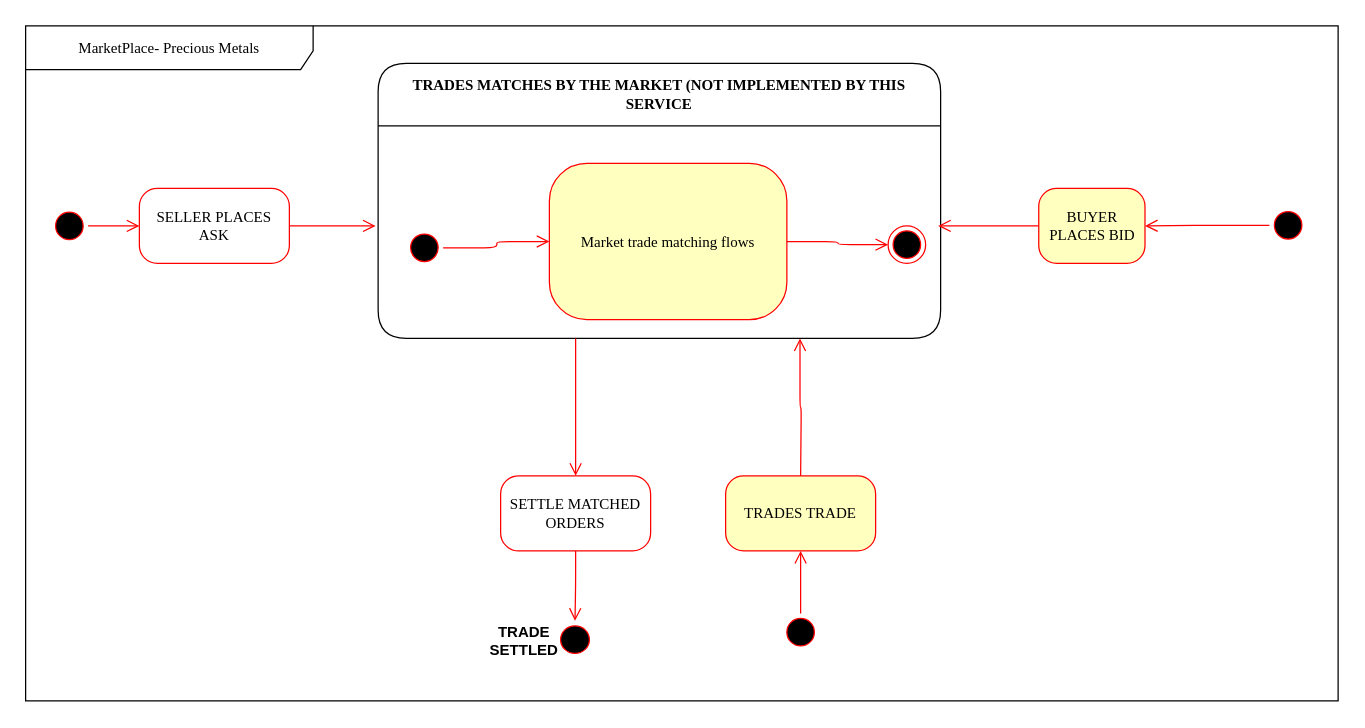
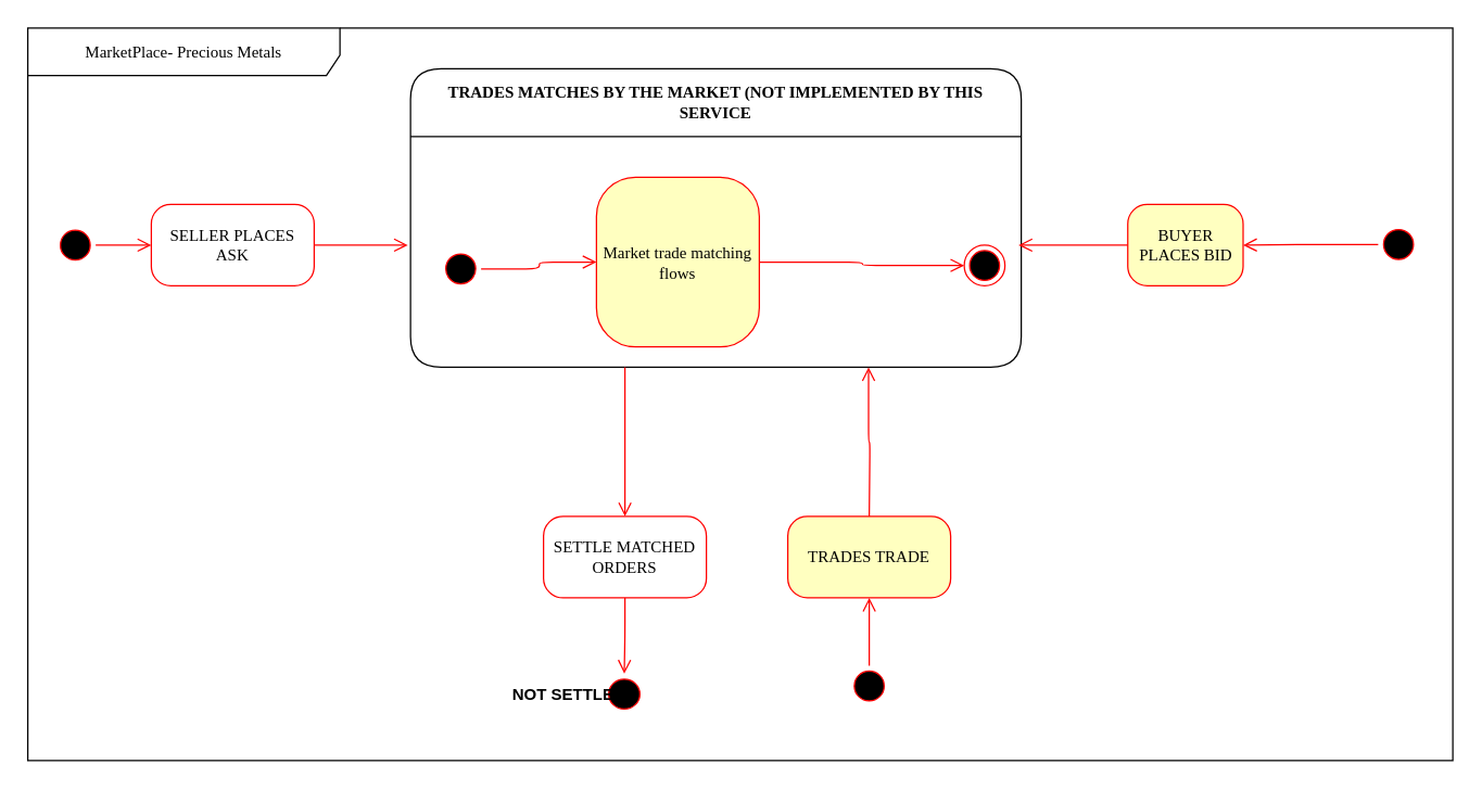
- <mxCell id="12" value="Market trade matching flows" style="rounded=1;whiteSpace=wrap;html=1;arcSize=24;fillColor=#ffffc0;strokeColor=#ff0000;shadow=0;comic=0;labelBackgroundColor=none;fontFamily=Verdana;fontSize=12;fontColor=#000000;align=center;" parent="10" vertex="1"><mxGeometry x="137" y="80" width="190" height="125" as="geometry" /></mxCell>
+ <mxCell id="12" value="Market trade matching flows" style="rounded=1;whiteSpace=wrap;html=1;arcSize=24;fillColor=#ffffc0;strokeColor=#ff0000;shadow=0;comic=0;labelBackgroundColor=none;fontFamily=Verdana;fontSize=12;fontColor=#000000;align=center;" parent="10" vertex="1"><mxGeometry x="137" y="80" width="120" height="125" as="geometry" /></mxCell>
- <mxCell id="23" value="TRADE SETTLED" style="text;html=1;strokeColor=none;fillColor=none;align=center;verticalAlign=middle;whiteSpace=wrap;rounded=0;labelBackgroundColor=none;fontStyle=1" vertex="1" parent="1"><mxGeometry x="374" y="492" width="90" height="40" as="geometry" /></mxCell>
+ <mxCell id="23" value="NOT SETTLED" style="text;html=1;strokeColor=none;fillColor=none;align=center;verticalAlign=middle;whiteSpace=wrap;rounded=0;labelBackgroundColor=none;fontStyle=1" vertex="1" parent="1"><mxGeometry x="374" y="492" width="90" height="40" as="geometry" /></mxCell>
